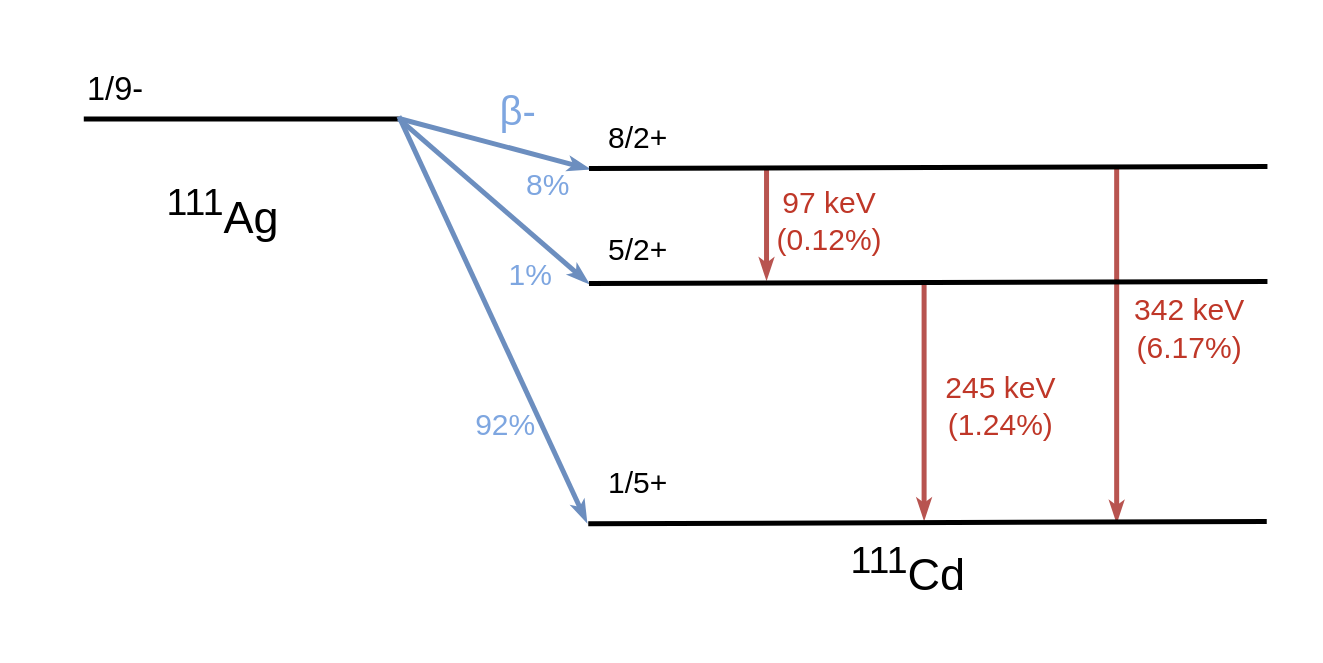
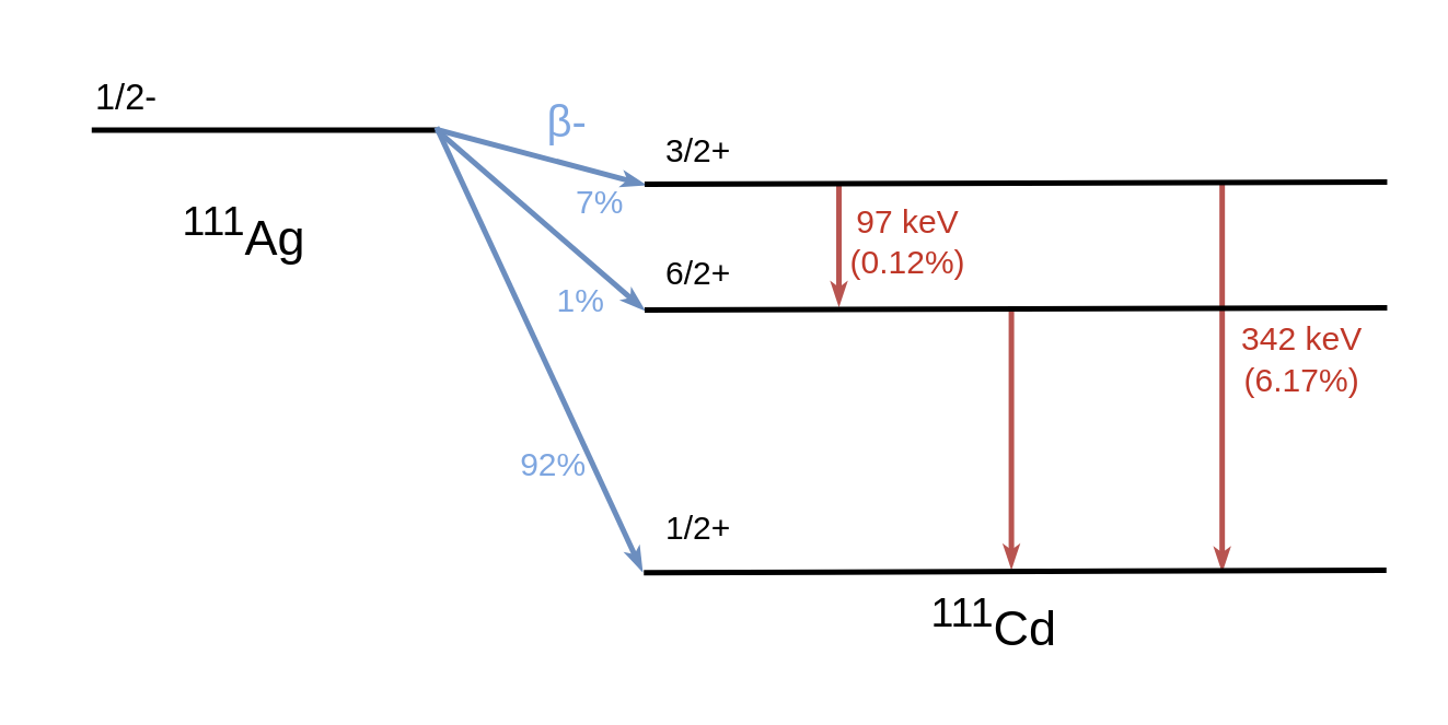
- <mxCell id="7" value="&lt;font style=&quot;font-size: 13px;&quot;&gt;1/9-&lt;/font&gt;" style="text;html=1;strokeColor=none;fillColor=none;align=center;verticalAlign=middle;whiteSpace=wrap;rounded=0;" vertex="1" parent="1"><mxGeometry x="20" y="20" width="52" height="30" as="geometry" /></mxCell>
+ <mxCell id="7" value="&lt;font style=&quot;font-size: 13px;&quot;&gt;1/2-&lt;/font&gt;" style="text;html=1;strokeColor=none;fillColor=none;align=center;verticalAlign=middle;whiteSpace=wrap;rounded=0;" vertex="1" parent="1"><mxGeometry x="20" y="20" width="52" height="30" as="geometry" /></mxCell>
- <mxCell id="15" value="&lt;font style=&quot;font-size: 12px;&quot;&gt;8/2+&lt;/font&gt;" style="text;html=1;strokeColor=none;fillColor=none;align=center;verticalAlign=middle;whiteSpace=wrap;rounded=0;" vertex="1" parent="1"><mxGeometry x="225" y="40" width="60" height="30" as="geometry" /></mxCell>
+ <mxCell id="15" value="&lt;font style=&quot;font-size: 12px;&quot;&gt;3/2+&lt;/font&gt;" style="text;html=1;strokeColor=none;fillColor=none;align=center;verticalAlign=middle;whiteSpace=wrap;rounded=0;" vertex="1" parent="1"><mxGeometry x="225" y="40" width="60" height="30" as="geometry" /></mxCell>
- <mxCell id="18" value="&lt;font style=&quot;font-size: 12px;&quot; color=&quot;#7ea6e0&quot;&gt;8%&lt;/font&gt;" style="text;html=1;strokeColor=none;fillColor=none;align=center;verticalAlign=middle;whiteSpace=wrap;rounded=0;" vertex="1" parent="1"><mxGeometry x="203" y="69" width="32" height="10" as="geometry" /></mxCell>
+ <mxCell id="18" value="&lt;font style=&quot;font-size: 12px;&quot; color=&quot;#7ea6e0&quot;&gt;7%&lt;/font&gt;" style="text;html=1;strokeColor=none;fillColor=none;align=center;verticalAlign=middle;whiteSpace=wrap;rounded=0;" vertex="1" parent="1"><mxGeometry x="203" y="69" width="32" height="10" as="geometry" /></mxCell>
- <mxCell id="14" value="&lt;font style=&quot;font-size: 12px;&quot;&gt;5/2+&lt;/font&gt;" style="text;html=1;strokeColor=none;fillColor=none;align=center;verticalAlign=middle;whiteSpace=wrap;rounded=0;" vertex="1" parent="1"><mxGeometry x="234" y="85" width="42" height="30" as="geometry" /></mxCell>
+ <mxCell id="14" value="&lt;font style=&quot;font-size: 12px;&quot;&gt;6/2+&lt;/font&gt;" style="text;html=1;strokeColor=none;fillColor=none;align=center;verticalAlign=middle;whiteSpace=wrap;rounded=0;" vertex="1" parent="1"><mxGeometry x="234" y="85" width="42" height="30" as="geometry" /></mxCell>
- <mxCell id="21" value="&lt;div&gt;&lt;font color=&quot;#bf3728&quot;&gt;245 keV&lt;/font&gt;&lt;/div&gt;&lt;div&gt;&lt;font color=&quot;#bf3728&quot;&gt;(1.24%)&lt;br&gt;&lt;/font&gt;&lt;/div&gt;" style="text;html=1;strokeColor=none;fillColor=none;align=center;verticalAlign=middle;whiteSpace=wrap;rounded=0;" vertex="1" parent="1"><mxGeometry x="373" y="154" width="54" height="15" as="geometry" /></mxCell>
- <mxCell id="11" value="&lt;font style=&quot;font-size: 12px;&quot;&gt;1/5+&lt;/font&gt;" style="text;html=1;strokeColor=none;fillColor=none;align=center;verticalAlign=middle;whiteSpace=wrap;rounded=0;" vertex="1" parent="1"><mxGeometry x="225" y="178" width="60" height="30" as="geometry" /></mxCell>
+ <mxCell id="11" value="&lt;font style=&quot;font-size: 12px;&quot;&gt;1/2+&lt;/font&gt;" style="text;html=1;strokeColor=none;fillColor=none;align=center;verticalAlign=middle;whiteSpace=wrap;rounded=0;" vertex="1" parent="1"><mxGeometry x="225" y="178" width="60" height="30" as="geometry" /></mxCell>
